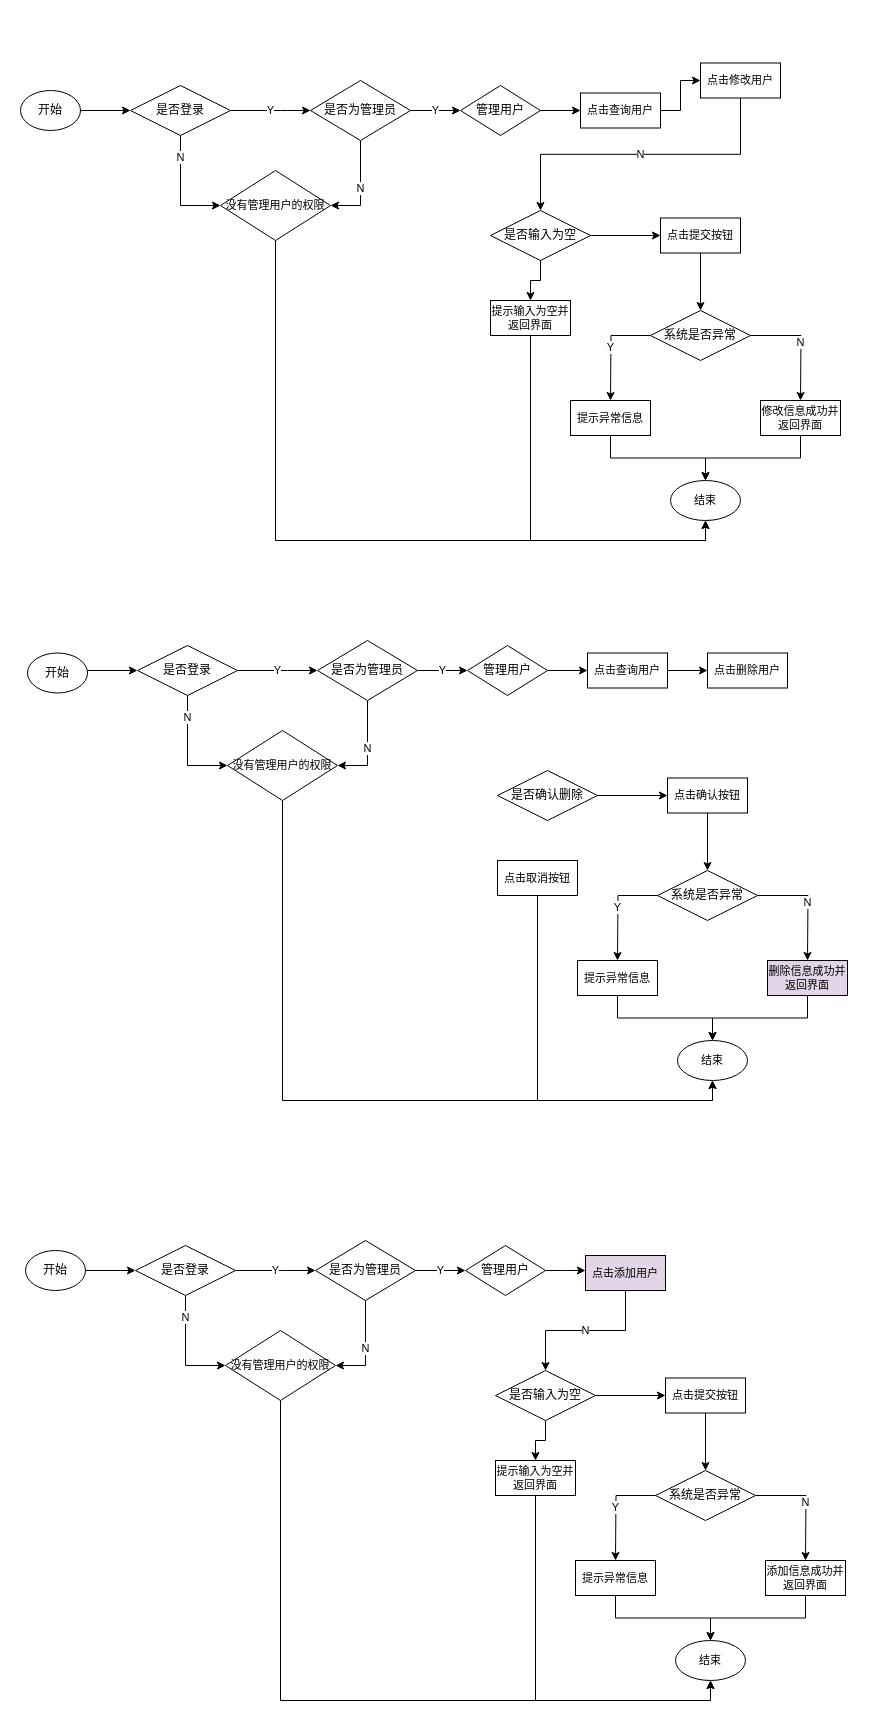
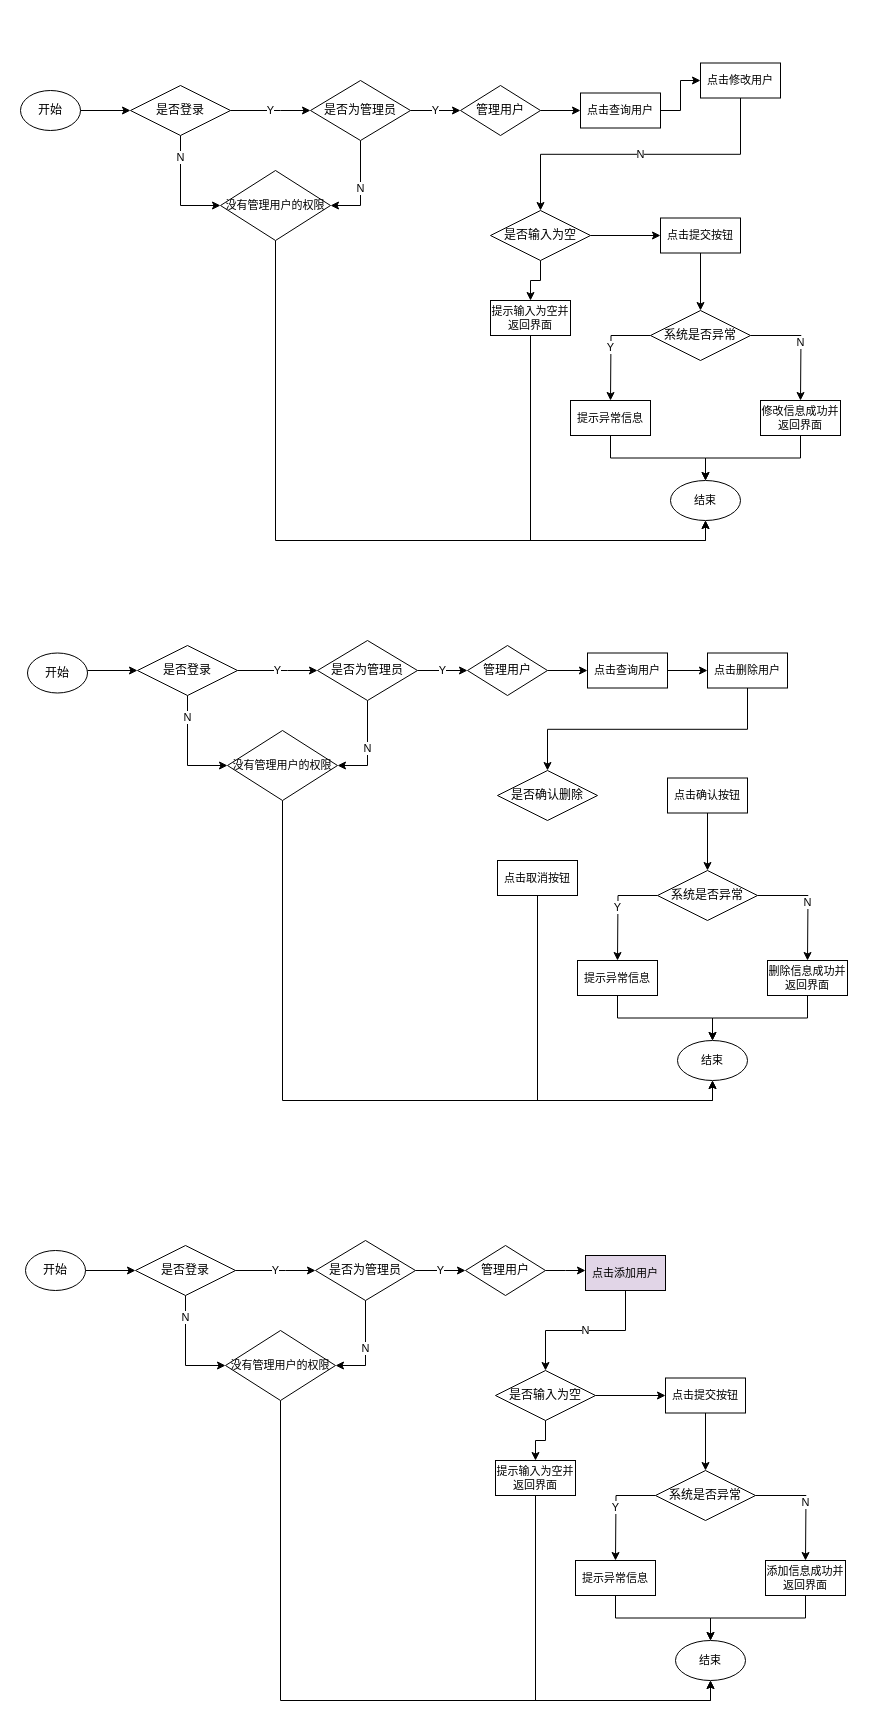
+ <mxCell id="48" value="" style="edgeStyle=orthogonalEdgeStyle;rounded=0;orthogonalLoop=1;jettySize=auto;html=1;exitX=0.5;exitY=1;exitDx=0;exitDy=0;fontSize=11;entryX=0.5;entryY=0;entryDx=0;entryDy=0;" edge="1" parent="1" source="49" target="51"><mxGeometry x="0.0" relative="1" as="geometry"><mxPoint x="627" y="760" as="targetPoint" /><mxPoint as="offset" /></mxGeometry></mxCell>
- <mxCell id="50" style="edgeStyle=orthogonalEdgeStyle;rounded=0;orthogonalLoop=1;jettySize=auto;html=1;entryX=0;entryY=0.5;entryDx=0;entryDy=0;fontSize=11;" edge="1" parent="1" source="51" target="53"><mxGeometry relative="1" as="geometry" /></mxCell>
- <mxCell id="58" value="删除信息成功并返回界面" style="rounded=0;whiteSpace=wrap;html=1;fontSize=11;fillColor=#e1d5e7;" vertex="1" parent="1"><mxGeometry x="767" y="960" width="80" height="35" as="geometry" /></mxCell>
+ <mxCell id="58" value="删除信息成功并返回界面" style="rounded=0;whiteSpace=wrap;html=1;fontSize=11;" vertex="1" parent="1"><mxGeometry x="767" y="960" width="80" height="35" as="geometry" /></mxCell>
